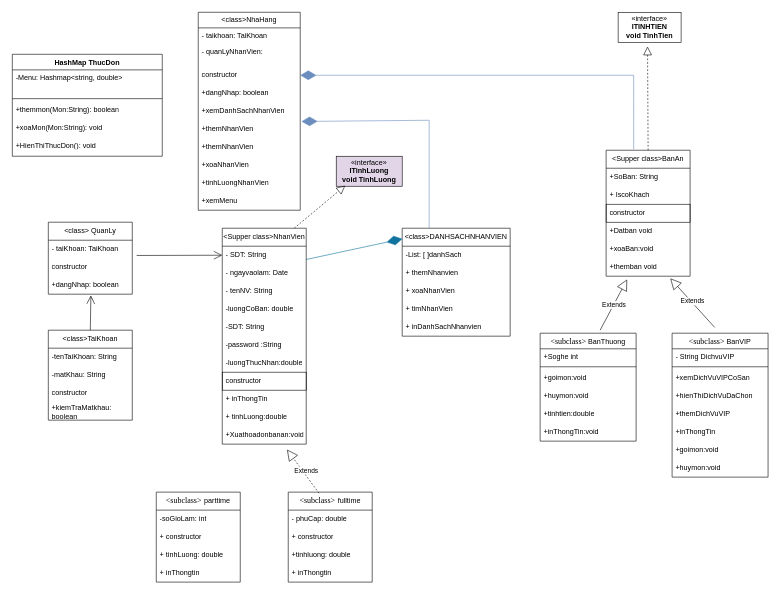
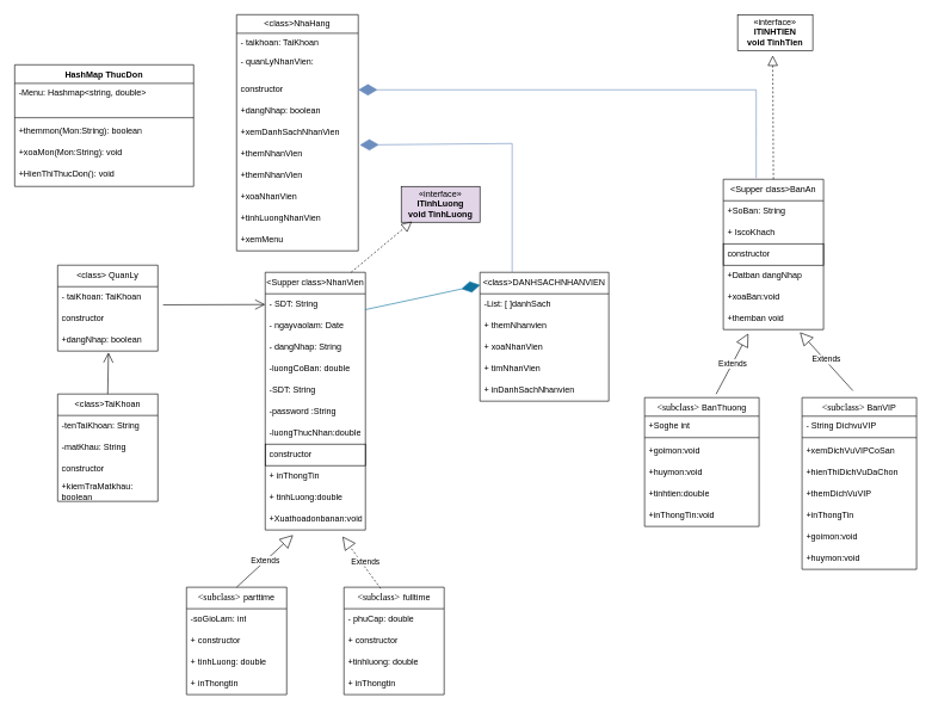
- <mxCell id="70" value="+Datban void" style="text;strokeColor=none;fillColor=none;align=left;verticalAlign=middle;spacingLeft=4;spacingRight=4;overflow=hidden;points=[[0,0.5],[1,0.5]];portConstraint=eastwest;rotatable=0;whiteSpace=wrap;html=1;" parent="66" vertex="1"><mxGeometry y="120" width="140" height="30" as="geometry" /></mxCell>
+ <mxCell id="70" value="+Datban dangNhap" style="text;strokeColor=none;fillColor=none;align=left;verticalAlign=middle;spacingLeft=4;spacingRight=4;overflow=hidden;points=[[0,0.5],[1,0.5]];portConstraint=eastwest;rotatable=0;whiteSpace=wrap;html=1;" parent="66" vertex="1"><mxGeometry y="120" width="140" height="30" as="geometry" /></mxCell>
- <mxCell id="6" value="- tenNV: String" style="text;strokeColor=none;fillColor=none;align=left;verticalAlign=middle;spacingLeft=4;spacingRight=4;overflow=hidden;points=[[0,0.5],[1,0.5]];portConstraint=eastwest;rotatable=0;whiteSpace=wrap;html=1;" parent="3" vertex="1"><mxGeometry y="90" width="140" height="30" as="geometry" /></mxCell>
+ <mxCell id="6" value="- dangNhap: String" style="text;strokeColor=none;fillColor=none;align=left;verticalAlign=middle;spacingLeft=4;spacingRight=4;overflow=hidden;points=[[0,0.5],[1,0.5]];portConstraint=eastwest;rotatable=0;whiteSpace=wrap;html=1;" parent="3" vertex="1"><mxGeometry y="90" width="140" height="30" as="geometry" /></mxCell>
+ <mxCell id="41" value="Extends" style="endArrow=block;endSize=16;endFill=0;html=1;rounded=0;entryX=0.279;entryY=1.233;entryDx=0;entryDy=0;entryPerimeter=0;exitX=0.5;exitY=0;exitDx=0;exitDy=0;" parent="2" source="15" target="14" edge="1"><mxGeometry width="160" relative="1" as="geometry"><mxPoint x="140" y="540" as="sourcePoint" /><mxPoint x="292.38" y="762.38" as="targetPoint" /></mxGeometry></mxCell>
